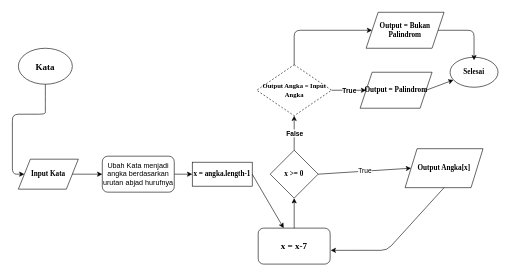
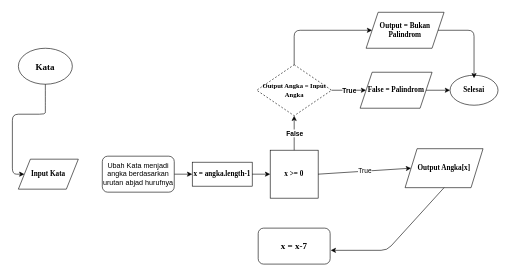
- <mxCell id="18" value="&lt;b&gt;Selesai&lt;/b&gt;" style="ellipse;whiteSpace=wrap;html=1;fontFamily=Georgia;fontSize=12;" parent="1" vertex="1"><mxGeometry x="750" y="95" width="80" height="50" as="geometry" /></mxCell>
+ <mxCell id="18" value="&lt;b&gt;Selesai&lt;/b&gt;" style="ellipse;whiteSpace=wrap;html=1;fontFamily=Georgia;fontSize=12;" parent="1" vertex="1"><mxGeometry x="750" y="125" width="80" height="50" as="geometry" /></mxCell>
- <mxCell id="16" value="&lt;b&gt;Output = Palindrom&lt;br&gt;&lt;/b&gt;" style="shape=parallelogram;perimeter=parallelogramPerimeter;whiteSpace=wrap;html=1;fixedSize=1;fontFamily=Georgia;fontSize=12;" parent="1" vertex="1"><mxGeometry x="600" y="120" width="120" height="60" as="geometry" /></mxCell>
+ <mxCell id="16" value="&lt;b&gt;False = Palindrom&lt;br&gt;&lt;/b&gt;" style="shape=parallelogram;perimeter=parallelogramPerimeter;whiteSpace=wrap;html=1;fixedSize=1;fontFamily=Georgia;fontSize=12;" parent="1" vertex="1"><mxGeometry x="600" y="120" width="120" height="60" as="geometry" /></mxCell>
- <mxCell id="27" value="" style="endArrow=classic;html=1;fontSize=12;exitX=1;exitY=0.5;exitDx=0;exitDy=0;entryX=0;entryY=0.5;entryDx=0;entryDy=0;" edge="1" parent="1" source="4" target="26"><mxGeometry width="50" height="50" relative="1" as="geometry"><mxPoint x="290" y="300" as="sourcePoint" /><mxPoint x="340" y="250" as="targetPoint" /></mxGeometry></mxCell>
- <mxCell id="2" value="&lt;b&gt;&lt;font face=&quot;Georgia&quot;&gt;&lt;span&gt;x &amp;gt;= 0&lt;br&gt;&lt;/span&gt;&lt;/font&gt;&lt;/b&gt;" style="rhombus;whiteSpace=wrap;html=1;fontStyle=1" parent="1" vertex="1"><mxGeometry x="450" y="250" width="80" height="80" as="geometry" /></mxCell>
+ <mxCell id="2" value="&lt;b&gt;&lt;font face=&quot;Georgia&quot;&gt;&lt;span&gt;x &amp;gt;= 0&lt;br&gt;&lt;/span&gt;&lt;/font&gt;&lt;/b&gt;" style="whiteSpace=wrap;html=1;fontStyle=1;rounded=0;" parent="1" vertex="1"><mxGeometry x="450" y="250" width="80" height="80" as="geometry" /></mxCell>
- <mxCell id="7" value="" style="endArrow=classic;html=1;fontFamily=Georgia;fontSize=15;exitX=1;exitY=0.5;exitDx=0;exitDy=0;" parent="1" source="6" target="24" edge="1"><mxGeometry width="50" height="50" relative="1" as="geometry"><mxPoint x="540" y="289.5" as="sourcePoint" /><mxPoint x="610" y="290" as="targetPoint" /></mxGeometry></mxCell>
+ <mxCell id="7" value="" style="endArrow=classic;html=1;fontFamily=Georgia;fontSize=15;exitX=1;exitY=0.5;exitDx=0;exitDy=0;entryX=0;entryY=0.5;entryDx=0;entryDy=0;" parent="1" source="6" target="2" edge="1"><mxGeometry width="50" height="50" relative="1" as="geometry"><mxPoint x="540" y="289.5" as="sourcePoint" /><mxPoint x="610" y="290" as="targetPoint" /></mxGeometry></mxCell>
- <mxCell id="25" value="" style="endArrow=classic;html=1;fontFamily=Georgia;fontSize=12;exitX=0.5;exitY=0;exitDx=0;exitDy=0;entryX=0.5;entryY=1;entryDx=0;entryDy=0;" parent="1" source="24" target="2" edge="1"><mxGeometry width="50" height="50" relative="1" as="geometry"><mxPoint x="450" y="300" as="sourcePoint" /><mxPoint x="500" y="250" as="targetPoint" /></mxGeometry></mxCell>
